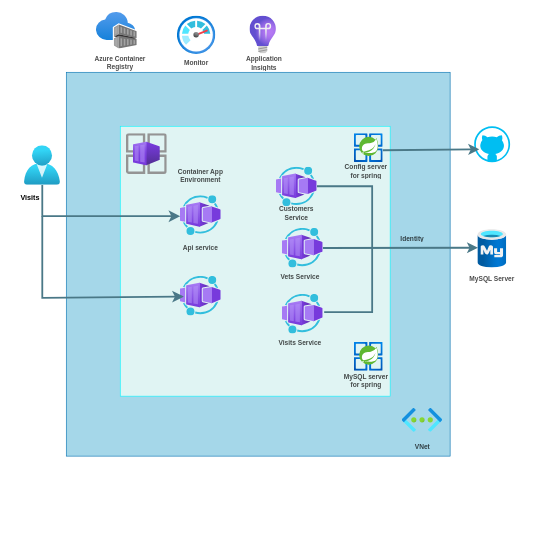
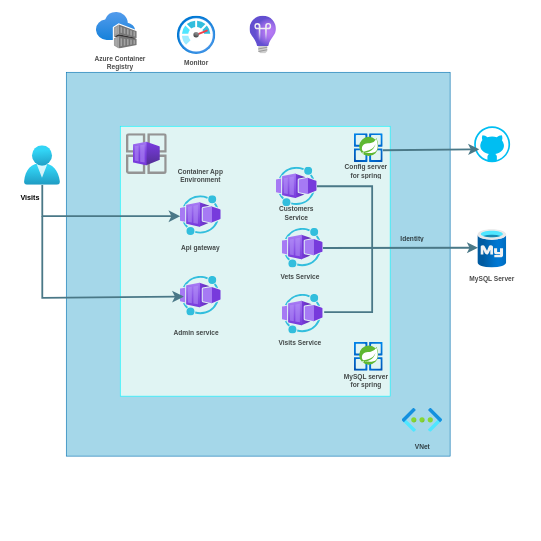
- <mxCell id="38" value="Application Insights" style="text;html=1;align=center;verticalAlign=middle;whiteSpace=wrap;rounded=0;strokeWidth=1;fontStyle=1;fontSize=11;textOpacity=70;" vertex="1" parent="1"><mxGeometry x="390" y="90" width="100" height="30" as="geometry" /></mxCell>
- <mxCell id="26" value="Api service" style="text;html=1;align=center;verticalAlign=middle;whiteSpace=wrap;rounded=0;strokeWidth=1;fontStyle=1;fontSize=11;textOpacity=70;" vertex="1" parent="1"><mxGeometry x="294" y="398" width="80" height="30" as="geometry" /></mxCell>
+ <mxCell id="26" value="Api gateway" style="text;html=1;align=center;verticalAlign=middle;whiteSpace=wrap;rounded=0;strokeWidth=1;fontStyle=1;fontSize=11;textOpacity=70;" vertex="1" parent="1"><mxGeometry x="294" y="398" width="80" height="30" as="geometry" /></mxCell>
+ <mxCell id="27" value="Admin service" style="text;html=1;align=center;verticalAlign=middle;whiteSpace=wrap;rounded=0;strokeWidth=1;fontStyle=1;fontSize=11;textOpacity=70;" vertex="1" parent="1"><mxGeometry x="284" y="540" width="86" height="30" as="geometry" /></mxCell>
